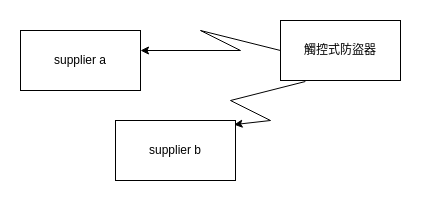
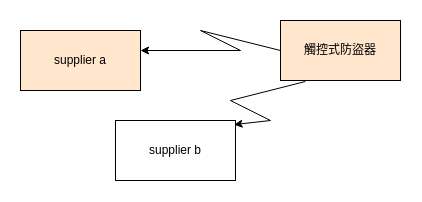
- <mxCell id="2" value="觸控式防盜器" style="rounded=0;whiteSpace=wrap;html=1;" vertex="1" parent="1"><mxGeometry x="280" y="20" width="120" height="60" as="geometry" /></mxCell>
+ <mxCell id="2" value="觸控式防盜器" style="rounded=0;whiteSpace=wrap;html=1;fillColor=#ffe6cc;" vertex="1" parent="1"><mxGeometry x="280" y="20" width="120" height="60" as="geometry" /></mxCell>
- <mxCell id="4" value="supplier a" style="rounded=0;whiteSpace=wrap;html=1;" vertex="1" parent="1"><mxGeometry x="20" y="30" width="120" height="60" as="geometry" /></mxCell>
+ <mxCell id="4" value="supplier a" style="rounded=0;whiteSpace=wrap;html=1;fillColor=#ffe6cc;" vertex="1" parent="1"><mxGeometry x="20" y="30" width="120" height="60" as="geometry" /></mxCell>
